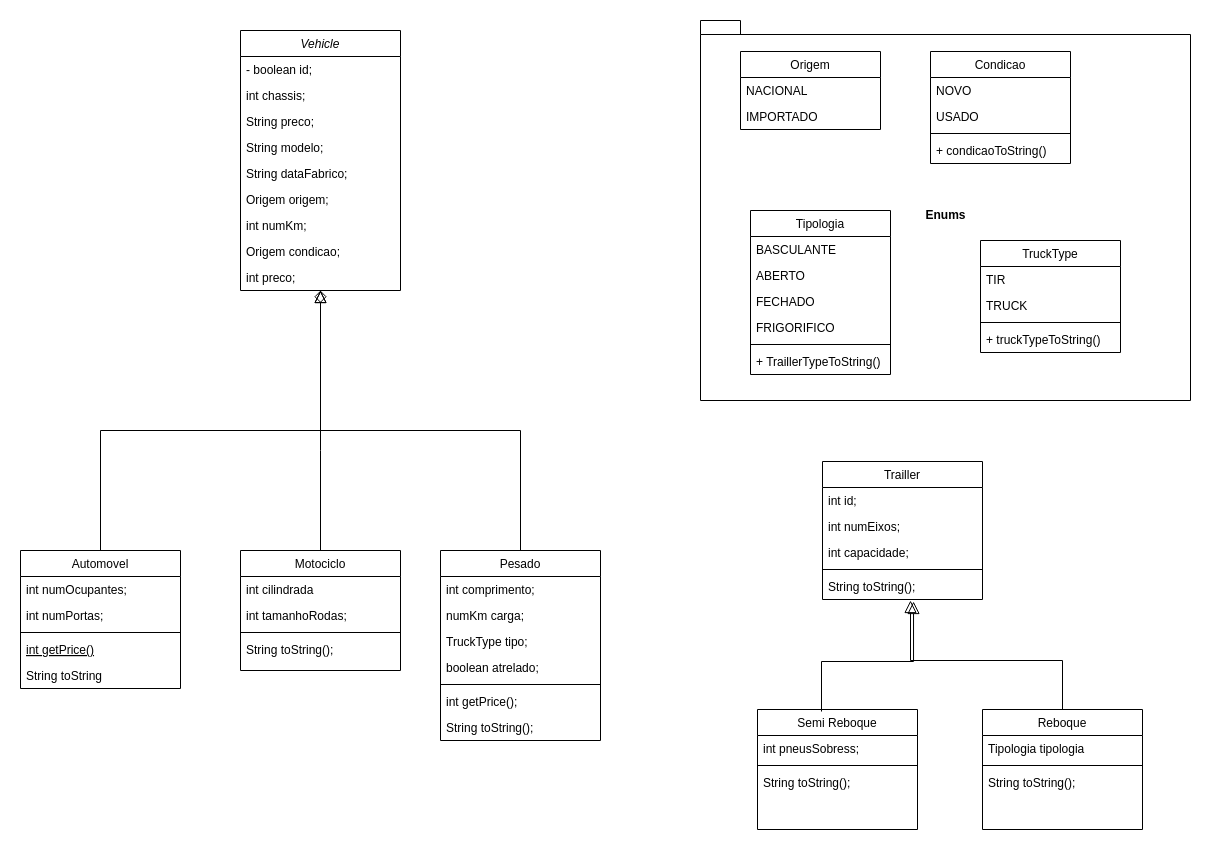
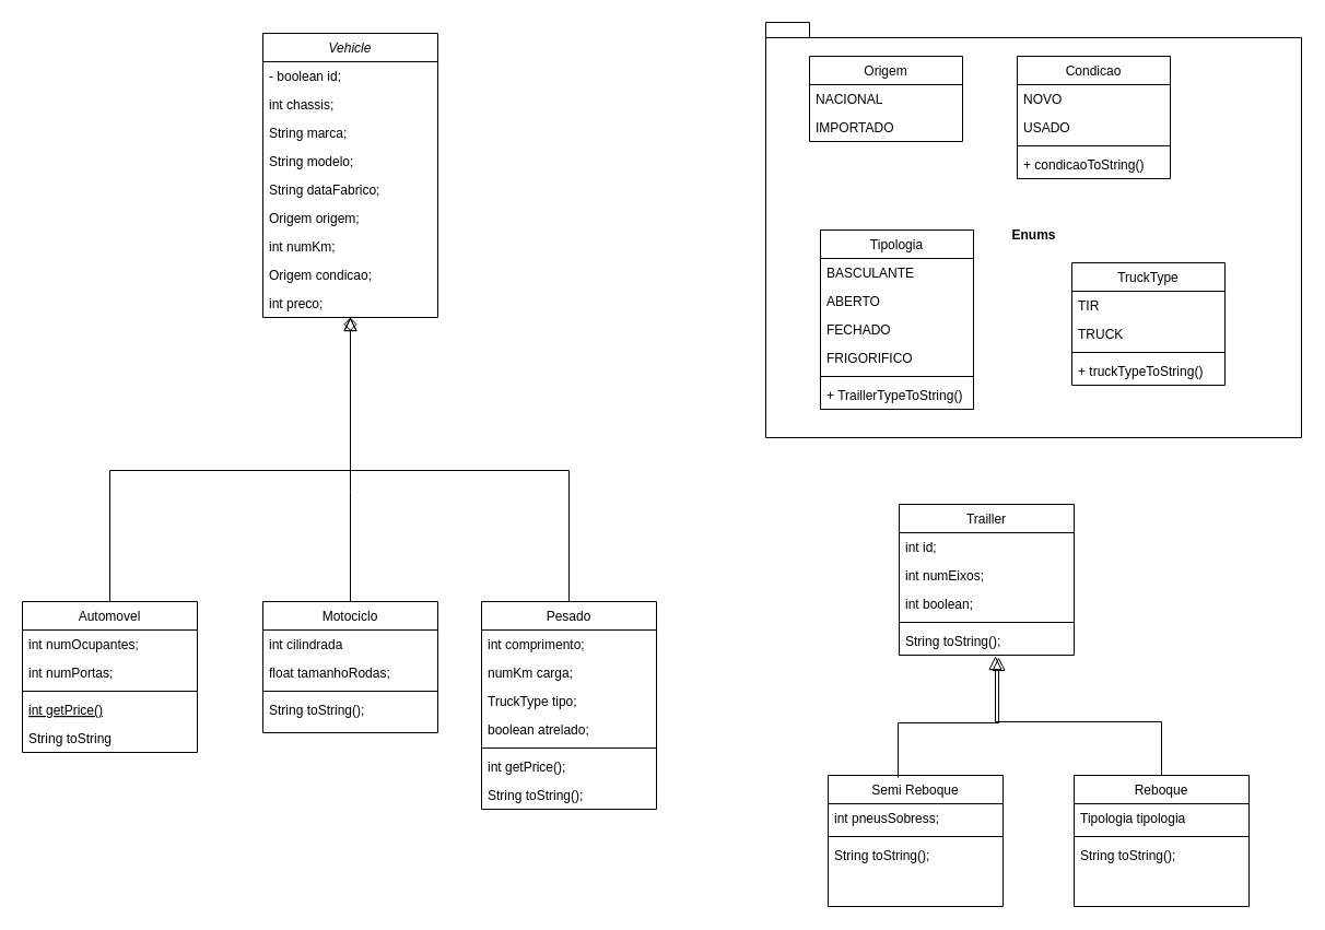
- <mxCell id="6" value="String preco;" style="text;align=left;verticalAlign=top;spacingLeft=4;spacingRight=4;overflow=hidden;rotatable=0;points=[[0,0.5],[1,0.5]];portConstraint=eastwest;rounded=0;shadow=0;html=0;" parent="3" vertex="1"><mxGeometry y="78" width="160" height="26" as="geometry" /></mxCell>
+ <mxCell id="6" value="String marca;" style="text;align=left;verticalAlign=top;spacingLeft=4;spacingRight=4;overflow=hidden;rotatable=0;points=[[0,0.5],[1,0.5]];portConstraint=eastwest;rounded=0;shadow=0;html=0;" parent="3" vertex="1"><mxGeometry y="78" width="160" height="26" as="geometry" /></mxCell>
- <mxCell id="58" value="int capacidade;" style="text;align=left;verticalAlign=top;spacingLeft=4;spacingRight=4;overflow=hidden;rotatable=0;points=[[0,0.5],[1,0.5]];portConstraint=eastwest;" vertex="1" parent="55"><mxGeometry y="78" width="160" height="26" as="geometry" /></mxCell>
+ <mxCell id="58" value="int boolean;" style="text;align=left;verticalAlign=top;spacingLeft=4;spacingRight=4;overflow=hidden;rotatable=0;points=[[0,0.5],[1,0.5]];portConstraint=eastwest;" vertex="1" parent="55"><mxGeometry y="78" width="160" height="26" as="geometry" /></mxCell>
- <mxCell id="22" value="int tamanhoRodas;" style="text;align=left;verticalAlign=top;spacingLeft=4;spacingRight=4;overflow=hidden;rotatable=0;points=[[0,0.5],[1,0.5]];portConstraint=eastwest;" vertex="1" parent="20"><mxGeometry y="52" width="160" height="26" as="geometry" /></mxCell>
+ <mxCell id="22" value="float tamanhoRodas;" style="text;align=left;verticalAlign=top;spacingLeft=4;spacingRight=4;overflow=hidden;rotatable=0;points=[[0,0.5],[1,0.5]];portConstraint=eastwest;" vertex="1" parent="20"><mxGeometry y="52" width="160" height="26" as="geometry" /></mxCell>
